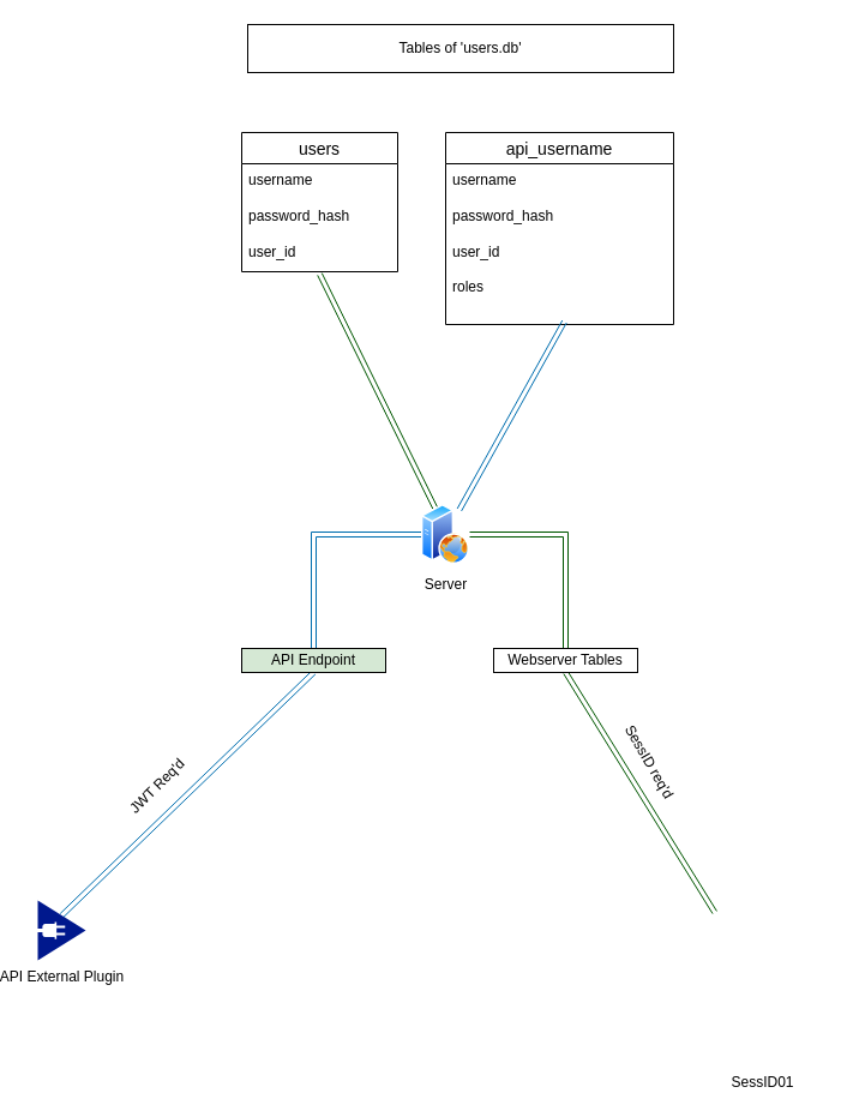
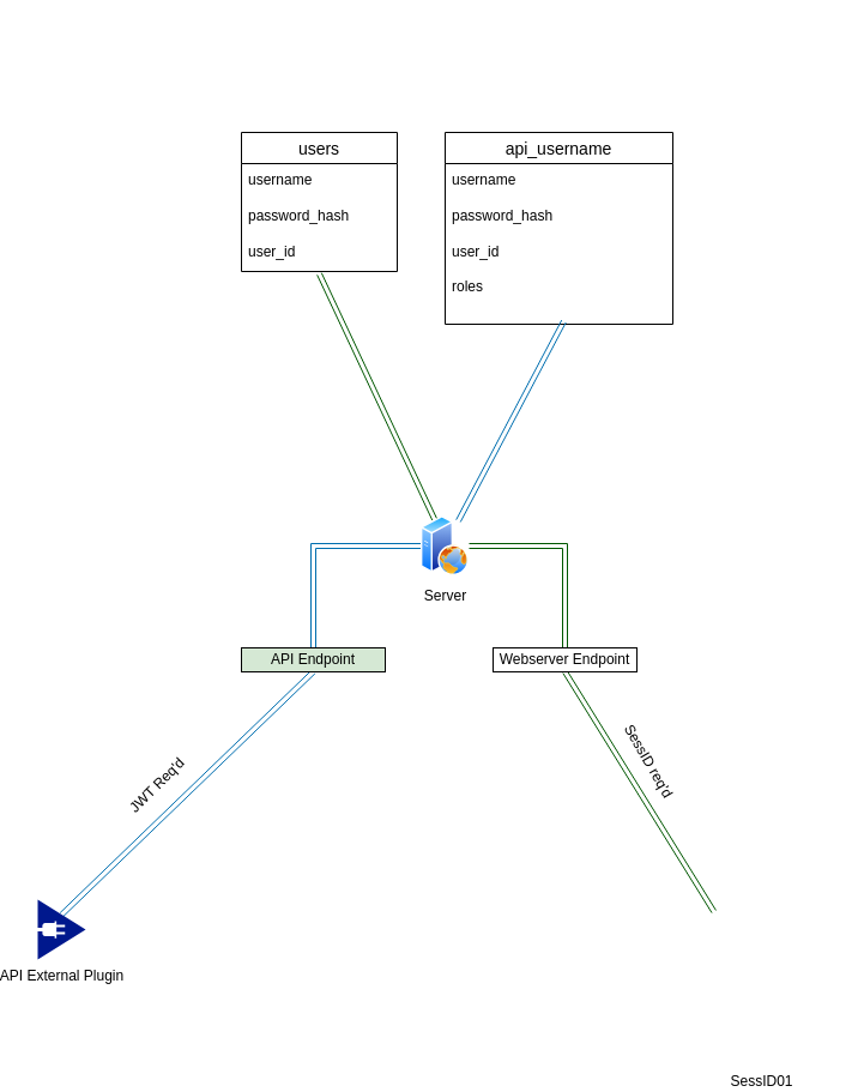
- <mxCell id="21" value="Tables of 'users.db'" style="rounded=0;whiteSpace=wrap;html=1;" vertex="1" parent="1"><mxGeometry x="195" y="20" width="355" height="40" as="geometry" /></mxCell>
- <mxCell id="4" value="Server" style="image;aspect=fixed;perimeter=ellipsePerimeter;html=1;align=center;shadow=0;dashed=0;spacingTop=3;image=img/lib/active_directory/web_server.svg;" vertex="1" parent="1"><mxGeometry x="340" y="420" width="40" height="50" as="geometry" /></mxCell>
+ <mxCell id="4" value="Server" style="image;aspect=fixed;perimeter=ellipsePerimeter;html=1;align=center;shadow=0;dashed=0;spacingTop=3;image=img/lib/active_directory/web_server.svg;" vertex="1" parent="1"><mxGeometry x="340" y="430" width="40" height="50" as="geometry" /></mxCell>
- <mxCell id="18" value="Webserver Tables" style="rounded=0;whiteSpace=wrap;html=1;" vertex="1" parent="1"><mxGeometry x="400" y="540" width="120" height="20" as="geometry" /></mxCell>
+ <mxCell id="18" value="Webserver Endpoint" style="rounded=0;whiteSpace=wrap;html=1;" vertex="1" parent="1"><mxGeometry x="400" y="540" width="120" height="20" as="geometry" /></mxCell>
